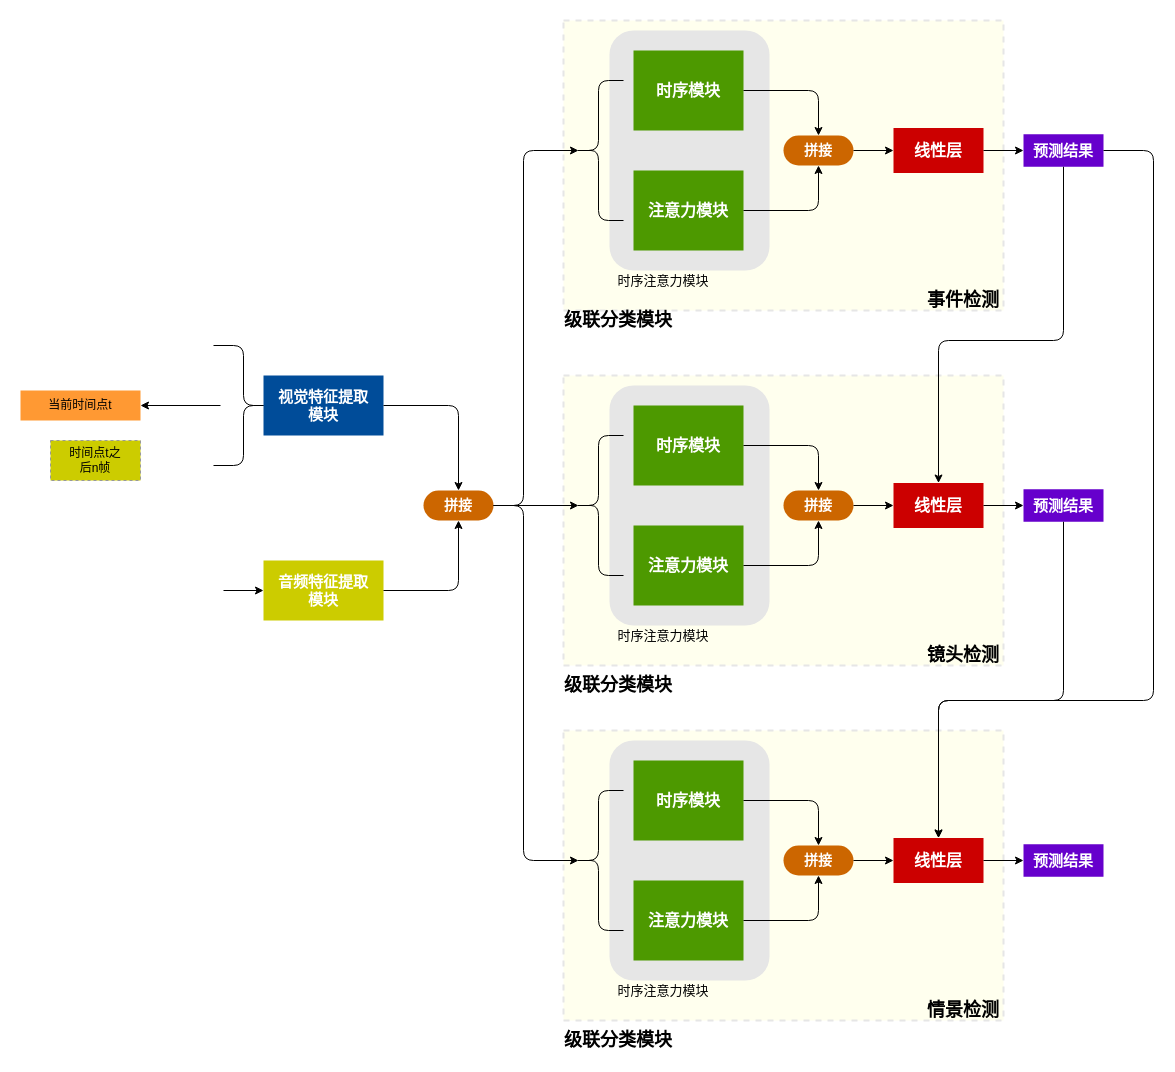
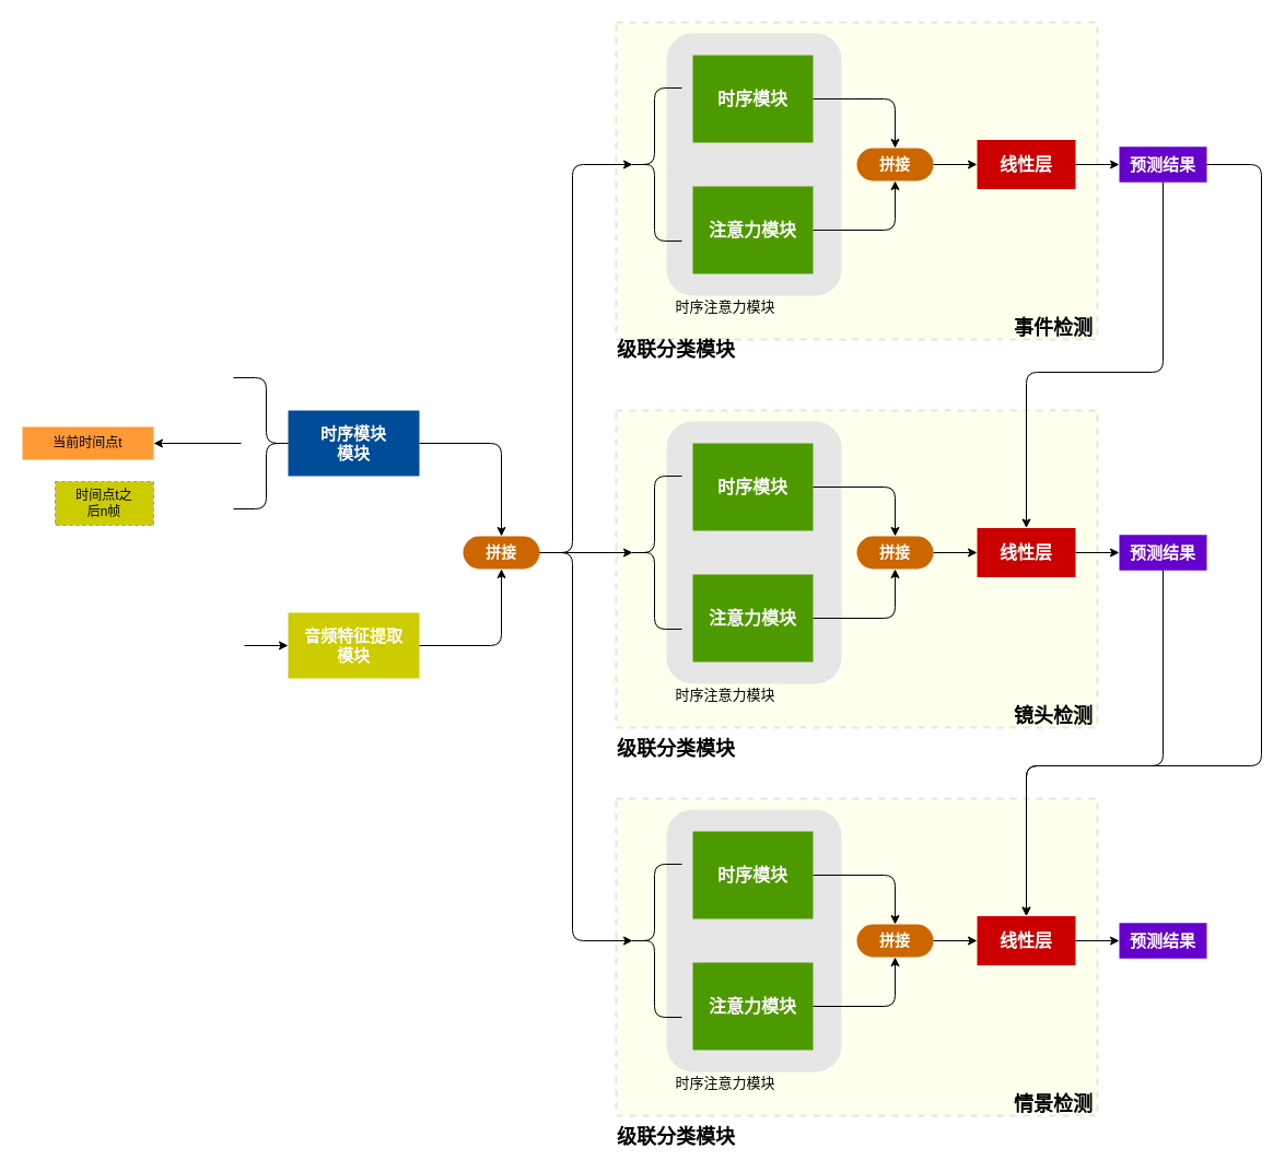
- <mxCell id="8" value="&lt;font style=&quot;font-size: 15px;&quot;&gt;&lt;b&gt;视觉特征提取&lt;br&gt;模块&lt;/b&gt;&lt;/font&gt;" style="rounded=0;whiteSpace=wrap;html=1;strokeColor=none;fillColor=#004C99;gradientColor=none;fontColor=#FFFFFF;" vertex="1" parent="1"><mxGeometry x="263" y="375" width="120" height="60" as="geometry" /></mxCell>
+ <mxCell id="8" value="&lt;font style=&quot;font-size: 15px;&quot;&gt;&lt;b&gt;时序模块&lt;br&gt;模块&lt;/b&gt;&lt;/font&gt;" style="rounded=0;whiteSpace=wrap;html=1;strokeColor=none;fillColor=#004C99;gradientColor=none;fontColor=#FFFFFF;" vertex="1" parent="1"><mxGeometry x="263" y="375" width="120" height="60" as="geometry" /></mxCell>
